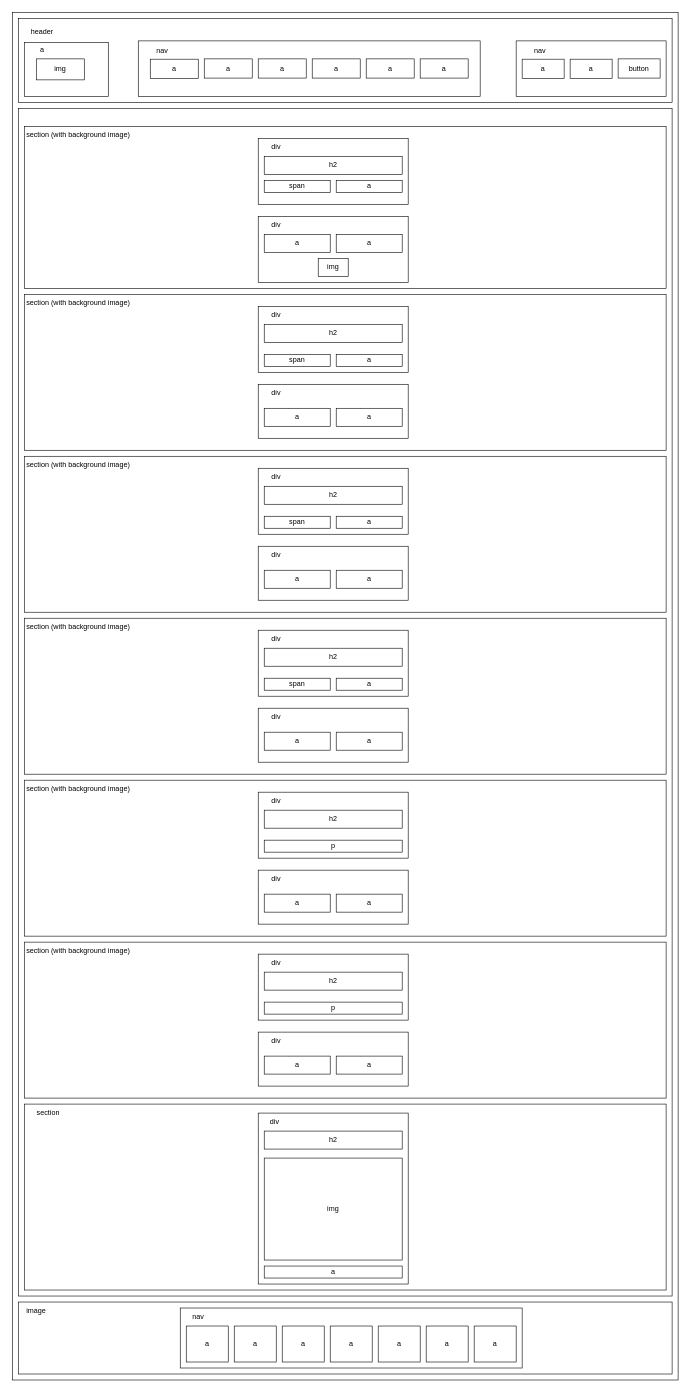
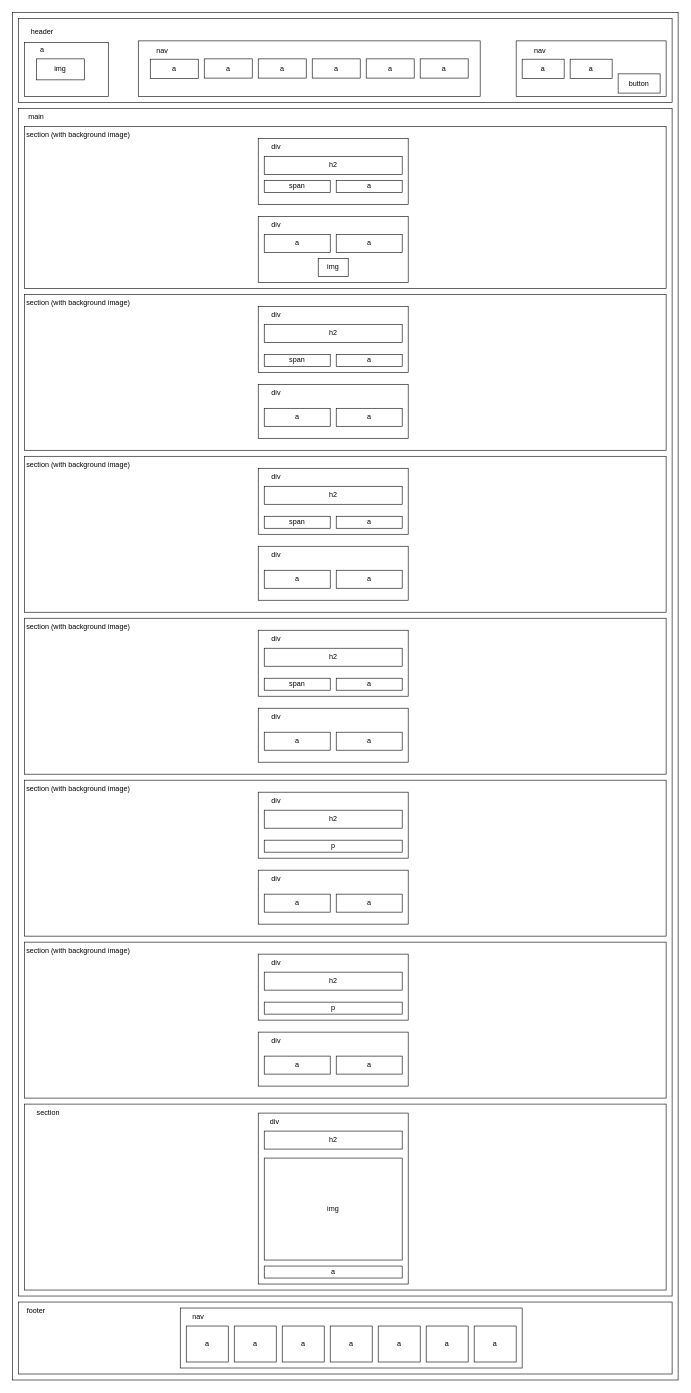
- <mxCell id="20" value="button" style="rounded=0;whiteSpace=wrap;html=1;" parent="1" vertex="1"><mxGeometry x="1030" y="97.5" width="70" height="32" as="geometry" /></mxCell>
+ <mxCell id="20" value="button" style="rounded=0;whiteSpace=wrap;html=1;" parent="1" vertex="1"><mxGeometry x="1030" y="122.5" width="70" height="32" as="geometry" /></mxCell>
+ <mxCell id="22" value="main" style="text;html=1;strokeColor=none;fillColor=none;align=center;verticalAlign=middle;whiteSpace=wrap;rounded=0;" parent="1" vertex="1"><mxGeometry x="30" width="60" height="30" as="geometry" y="180" /></mxCell>
- <mxCell id="85" value="image" style="text;html=1;strokeColor=none;fillColor=none;align=center;verticalAlign=middle;whiteSpace=wrap;rounded=0;" parent="1" vertex="1"><mxGeometry x="30" y="2170" width="60" height="30" as="geometry" /></mxCell>
+ <mxCell id="85" value="footer" style="text;html=1;strokeColor=none;fillColor=none;align=center;verticalAlign=middle;whiteSpace=wrap;rounded=0;" parent="1" vertex="1"><mxGeometry x="30" y="2170" width="60" height="30" as="geometry" /></mxCell>
